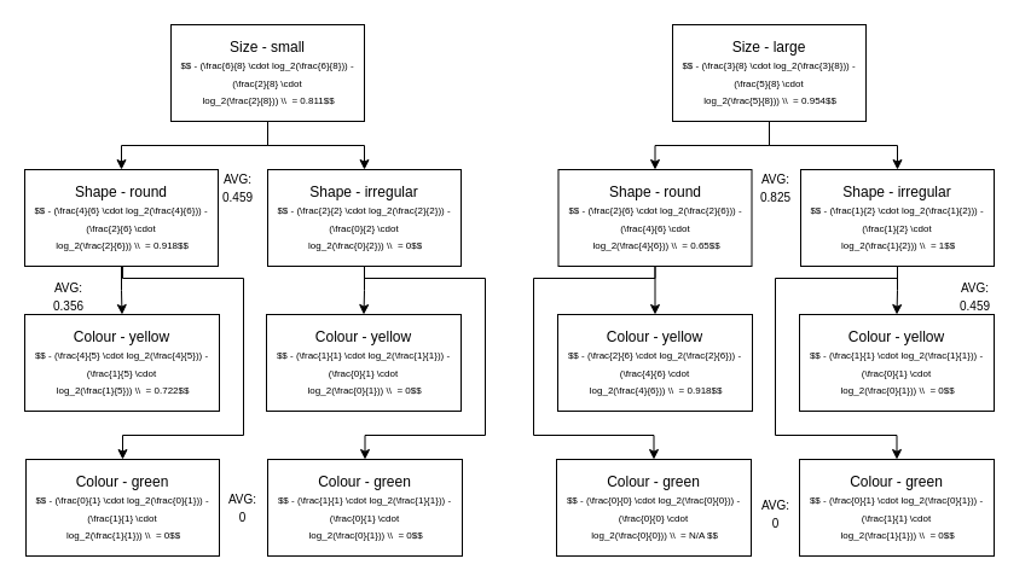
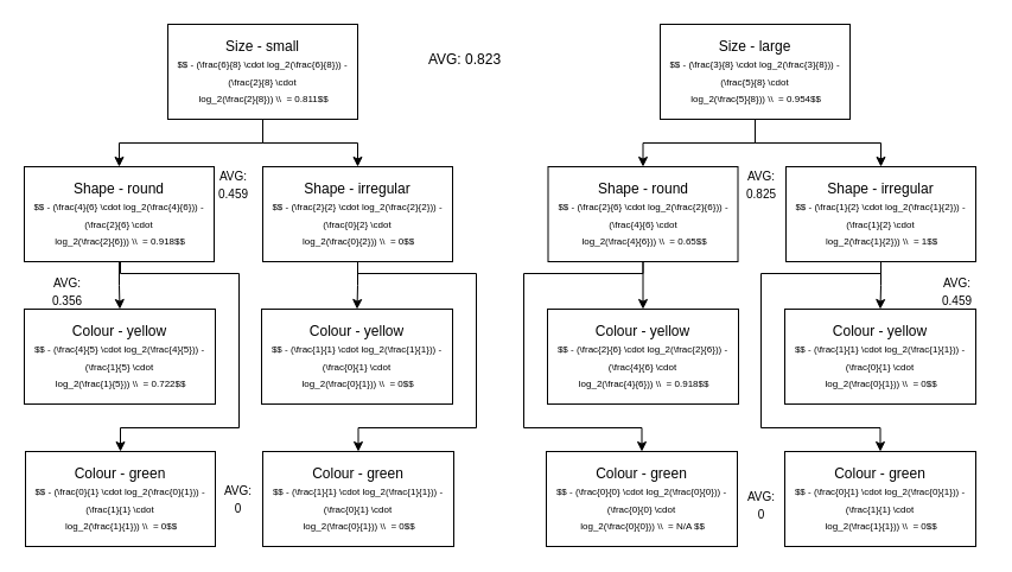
+ <mxCell id="34" value="AVG: 0.823" style="text;html=1;align=center;verticalAlign=middle;resizable=0;points=[];autosize=1;" vertex="1" parent="1"><mxGeometry x="351" y="40" width="80" height="20" as="geometry" /></mxCell>
